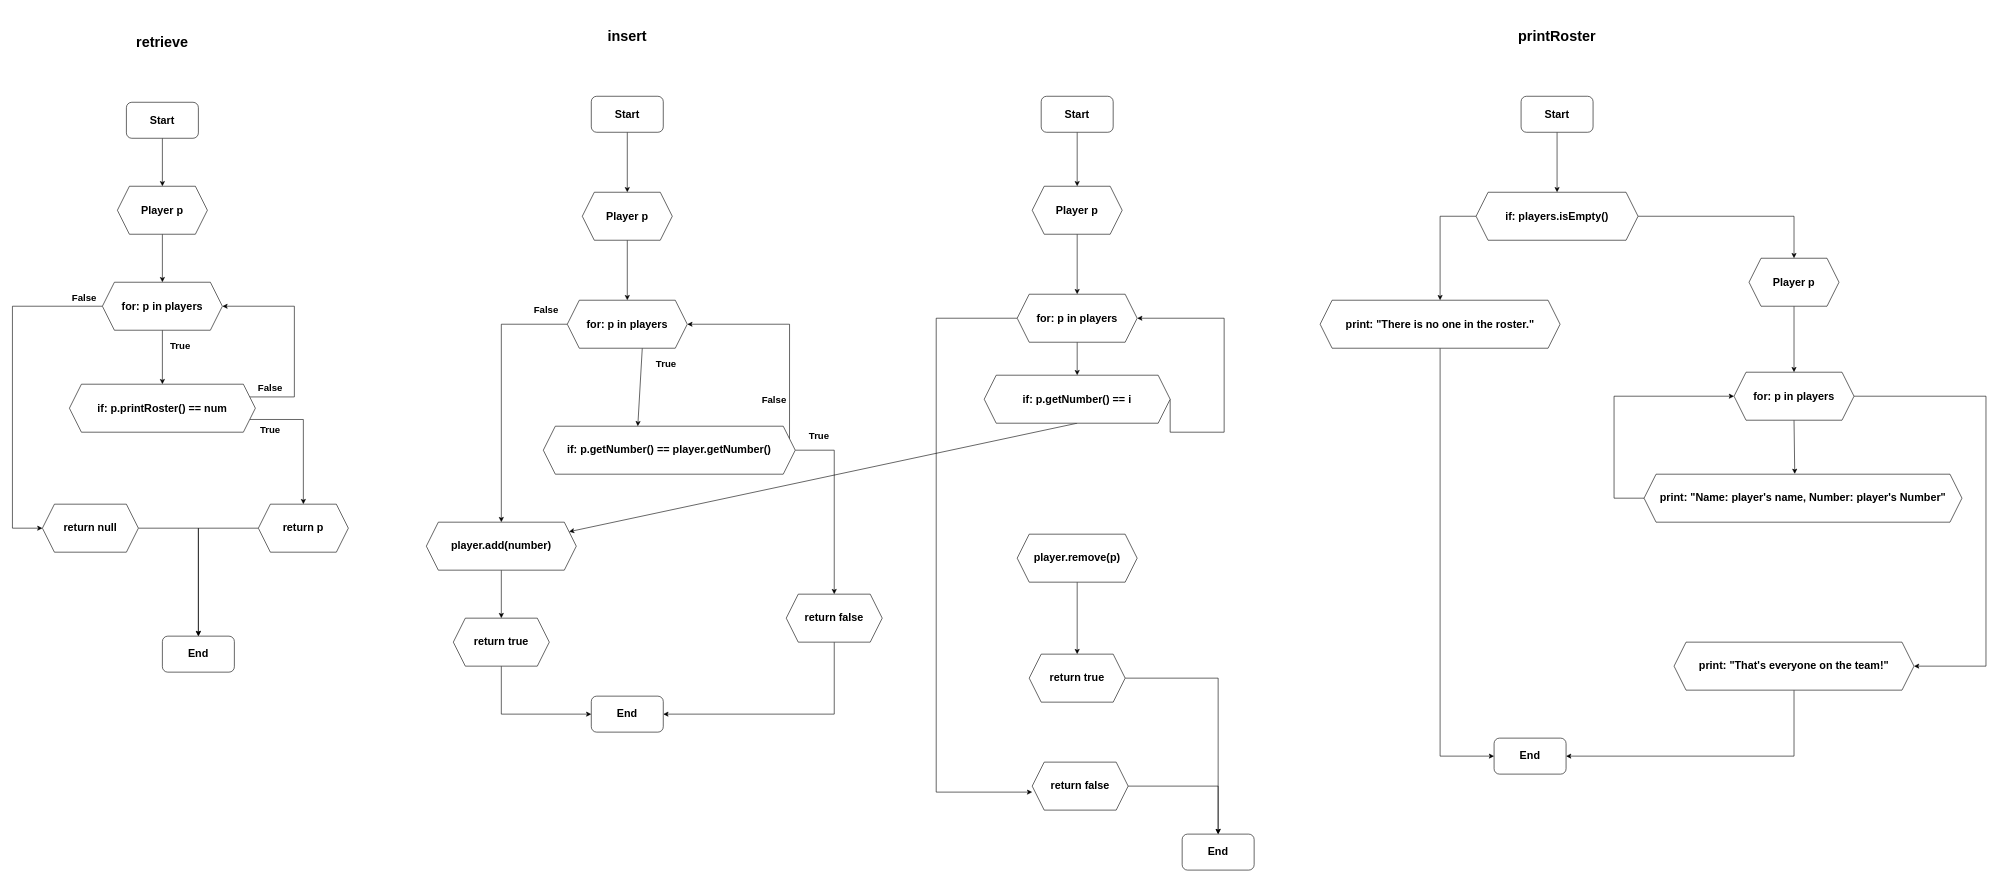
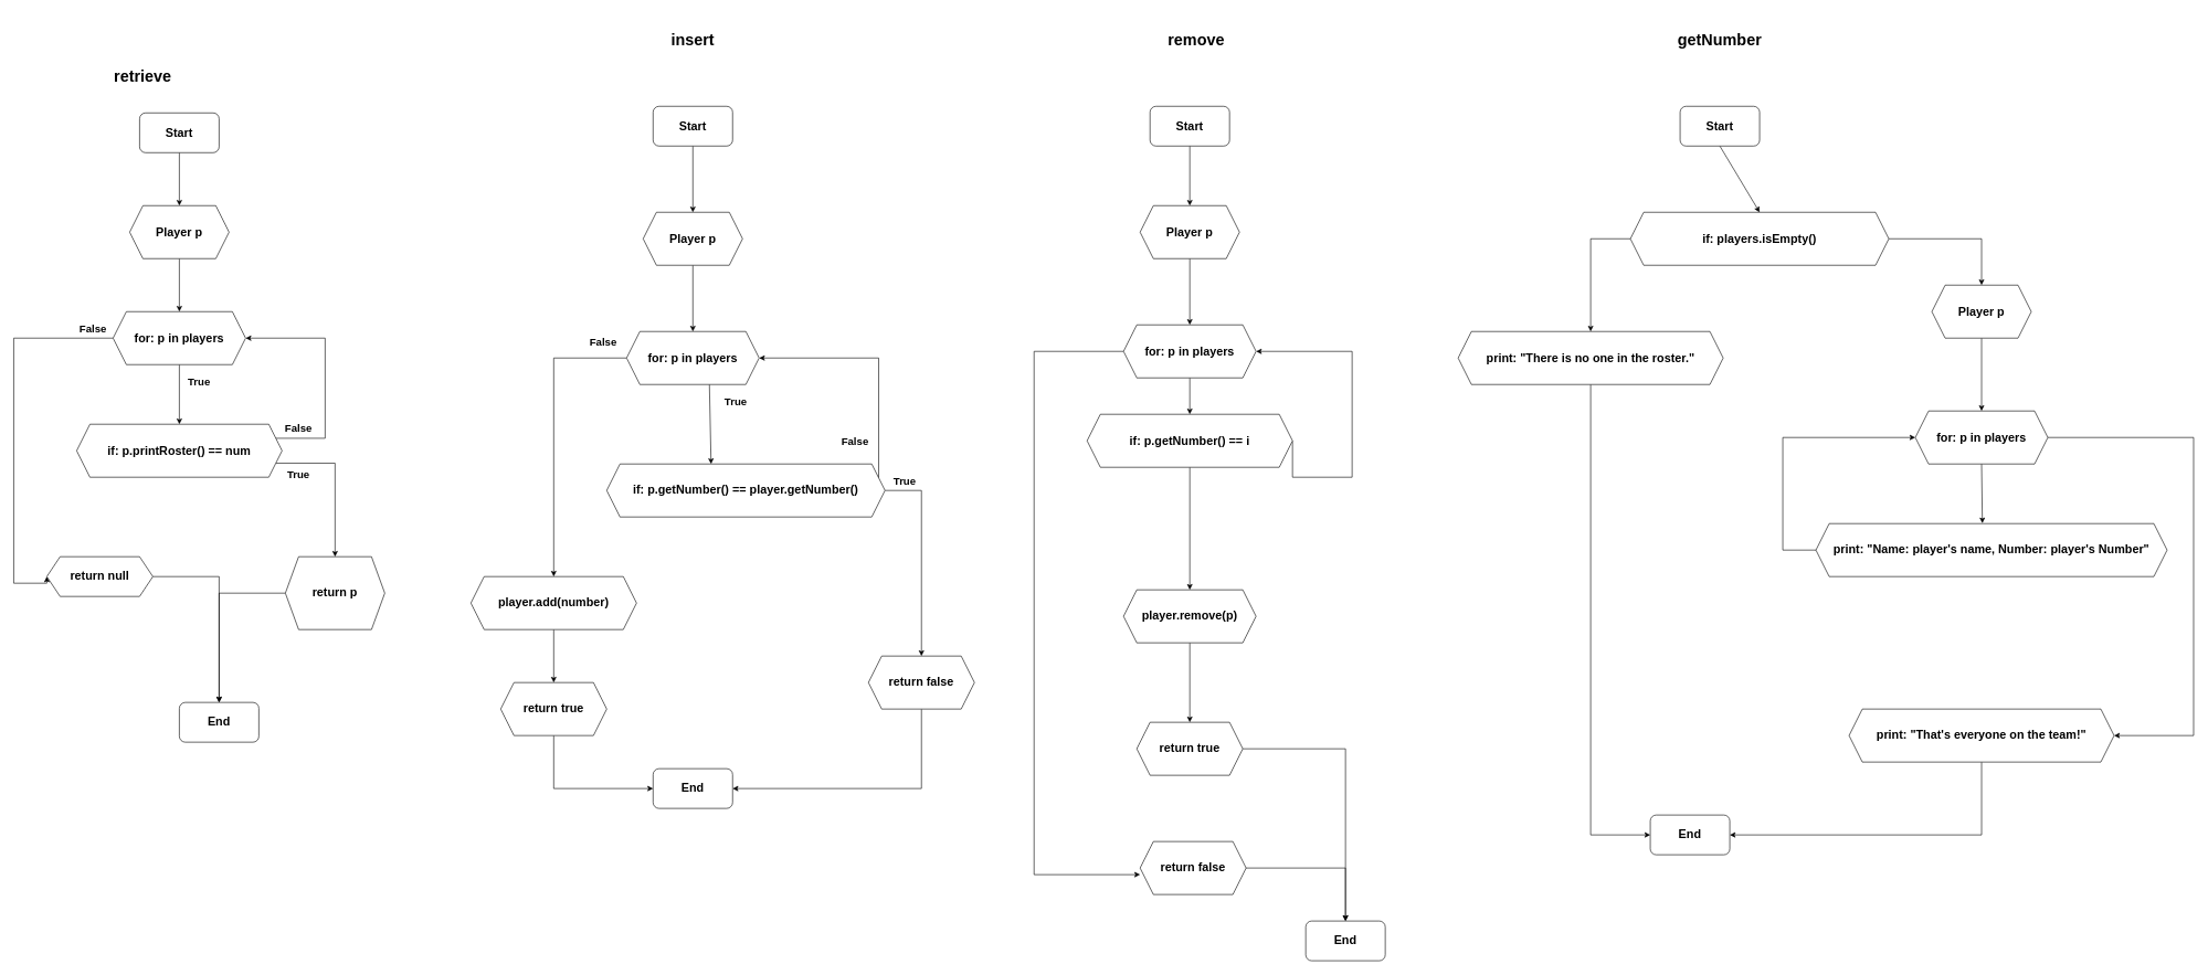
+ <mxCell id="44" value="&lt;span style=&quot;font-size: 24px;&quot;&gt;&lt;b&gt;remove&lt;/b&gt;&lt;/span&gt;" style="text;strokeColor=none;align=center;fillColor=none;html=1;verticalAlign=middle;whiteSpace=wrap;rounded=0;" vertex="1" parent="1"><mxGeometry x="1730" y="20" width="150" height="80" as="geometry" /></mxCell>
- <mxCell id="62" value="&lt;span style=&quot;font-size: 24px;&quot;&gt;&lt;b&gt;printRoster&lt;/b&gt;&lt;/span&gt;" style="text;strokeColor=none;align=center;fillColor=none;html=1;verticalAlign=middle;whiteSpace=wrap;rounded=0;" vertex="1" parent="1"><mxGeometry x="2520" y="20" width="150" height="80" as="geometry" /></mxCell>
+ <mxCell id="62" value="&lt;span style=&quot;font-size: 24px;&quot;&gt;&lt;b&gt;getNumber&lt;/b&gt;&lt;/span&gt;" style="text;strokeColor=none;align=center;fillColor=none;html=1;verticalAlign=middle;whiteSpace=wrap;rounded=0;" vertex="1" parent="1"><mxGeometry x="2520" y="20" width="150" height="80" as="geometry" /></mxCell>
- <mxCell id="4" value="&lt;font style=&quot;font-size: 24px;&quot;&gt;&lt;b&gt;retrieve&lt;/b&gt;&lt;/font&gt;" style="text;strokeColor=none;align=center;fillColor=none;html=1;verticalAlign=middle;whiteSpace=wrap;rounded=0;" parent="1" vertex="1"><mxGeometry x="195" y="30" width="150" height="80" as="geometry" /></mxCell>
+ <mxCell id="4" value="&lt;font style=&quot;font-size: 24px;&quot;&gt;&lt;b&gt;retrieve&lt;/b&gt;&lt;/font&gt;" style="text;strokeColor=none;align=center;fillColor=none;html=1;verticalAlign=middle;whiteSpace=wrap;rounded=0;" parent="1" vertex="1"><mxGeometry x="140" y="75" width="150" height="80" as="geometry" /></mxCell>
- <mxCell id="65" value="&lt;span style=&quot;font-size: 18px;&quot;&gt;&lt;b&gt;if: players.isEmpty()&lt;/b&gt;&lt;/span&gt;" style="shape=hexagon;perimeter=hexagonPerimeter2;whiteSpace=wrap;html=1;fixedSize=1;" vertex="1" parent="1"><mxGeometry x="2460" y="320" width="270" height="80" as="geometry" /></mxCell>
+ <mxCell id="65" value="&lt;span style=&quot;font-size: 18px;&quot;&gt;&lt;b&gt;if: players.isEmpty()&lt;/b&gt;&lt;/span&gt;" style="shape=hexagon;perimeter=hexagonPerimeter2;whiteSpace=wrap;html=1;fixedSize=1;" vertex="1" parent="1"><mxGeometry x="2460" y="320" width="390" height="80" as="geometry" /></mxCell>
- <mxCell id="33" value="&lt;span style=&quot;font-size: 18px;&quot;&gt;&lt;b&gt;if: p.getNumber() == player.getNumber()&lt;/b&gt;&lt;/span&gt;" style="shape=hexagon;perimeter=hexagonPerimeter2;whiteSpace=wrap;html=1;fixedSize=1;" parent="1" vertex="1"><mxGeometry x="905" y="710" width="420" height="80" as="geometry" /></mxCell>
+ <mxCell id="33" value="&lt;span style=&quot;font-size: 18px;&quot;&gt;&lt;b&gt;if: p.getNumber() == player.getNumber()&lt;/b&gt;&lt;/span&gt;" style="shape=hexagon;perimeter=hexagonPerimeter2;whiteSpace=wrap;html=1;fixedSize=1;" parent="1" vertex="1"><mxGeometry x="915" y="700" width="420" height="80" as="geometry" /></mxCell>
- <mxCell id="52" style="rounded=0;orthogonalLoop=1;jettySize=auto;html=1;exitX=0.5;exitY=1;exitDx=0;exitDy=0;" edge="1" parent="1" source="54" target="37"><mxGeometry relative="1" as="geometry" /></mxCell>
+ <mxCell id="52" style="rounded=0;orthogonalLoop=1;jettySize=auto;html=1;exitX=0.5;exitY=1;exitDx=0;exitDy=0;" edge="1" parent="1" source="54" target="56"><mxGeometry relative="1" as="geometry" /></mxCell>
- <mxCell id="17" value="&lt;span style=&quot;font-size: 18px;&quot;&gt;&lt;b&gt;return null&lt;/b&gt;&lt;/span&gt;" style="shape=hexagon;perimeter=hexagonPerimeter2;whiteSpace=wrap;html=1;fixedSize=1;" parent="1" vertex="1"><mxGeometry x="70" y="840" width="160" height="80" as="geometry" /></mxCell>
+ <mxCell id="17" value="&lt;span style=&quot;font-size: 18px;&quot;&gt;&lt;b&gt;return null&lt;/b&gt;&lt;/span&gt;" style="shape=hexagon;perimeter=hexagonPerimeter2;whiteSpace=wrap;html=1;fixedSize=1;" parent="1" vertex="1"><mxGeometry x="70" y="840" width="160" height="60" as="geometry" /></mxCell>
- <mxCell id="15" value="&lt;span style=&quot;font-size: 18px;&quot;&gt;&lt;b&gt;return p&lt;/b&gt;&lt;/span&gt;" style="shape=hexagon;perimeter=hexagonPerimeter2;whiteSpace=wrap;html=1;fixedSize=1;" parent="1" vertex="1"><mxGeometry x="430" y="840" width="150" height="80" as="geometry" /></mxCell>
+ <mxCell id="15" value="&lt;span style=&quot;font-size: 18px;&quot;&gt;&lt;b&gt;return p&lt;/b&gt;&lt;/span&gt;" style="shape=hexagon;perimeter=hexagonPerimeter2;whiteSpace=wrap;html=1;fixedSize=1;" parent="1" vertex="1"><mxGeometry x="430" y="840" width="150" height="110" as="geometry" /></mxCell>
